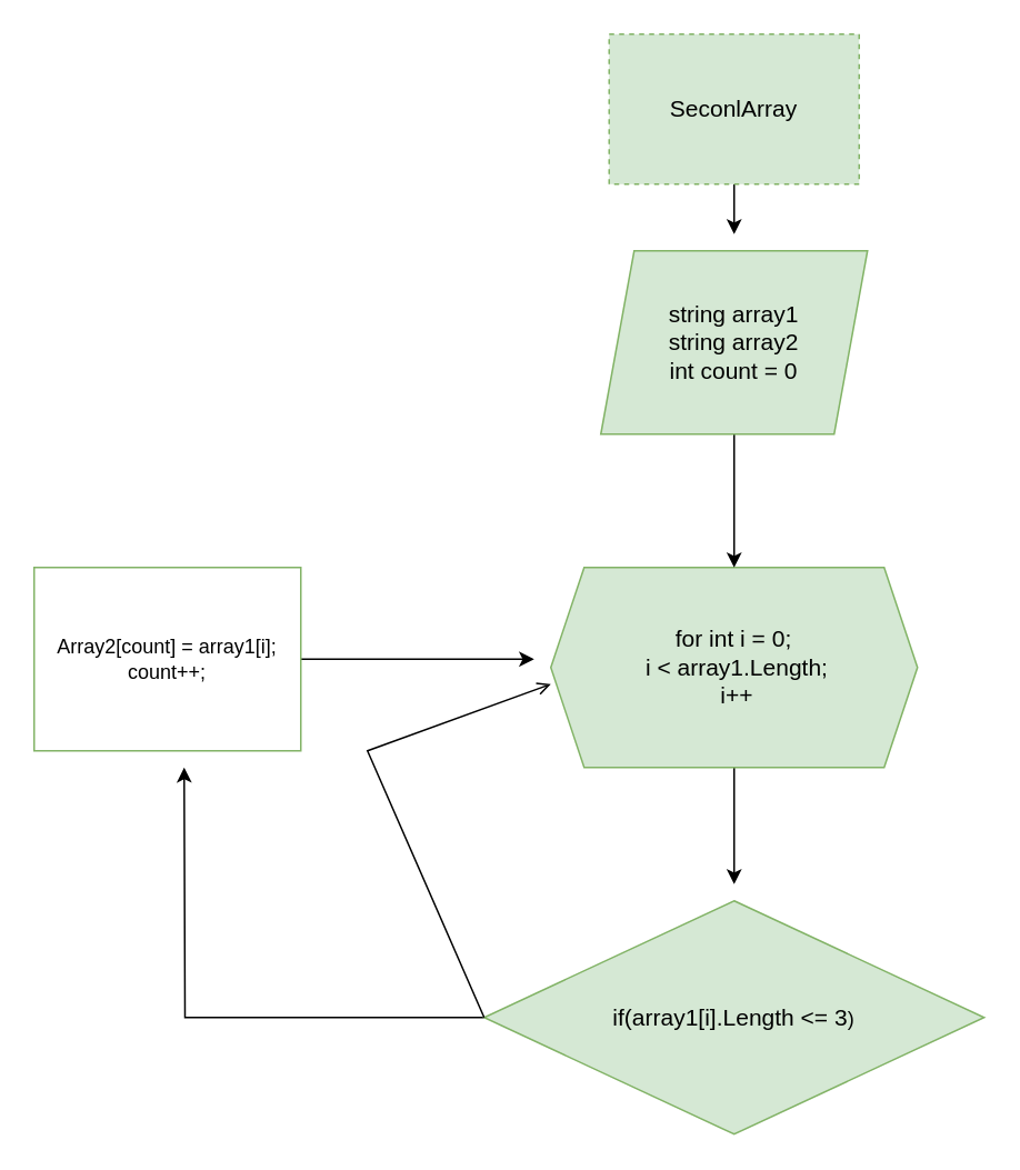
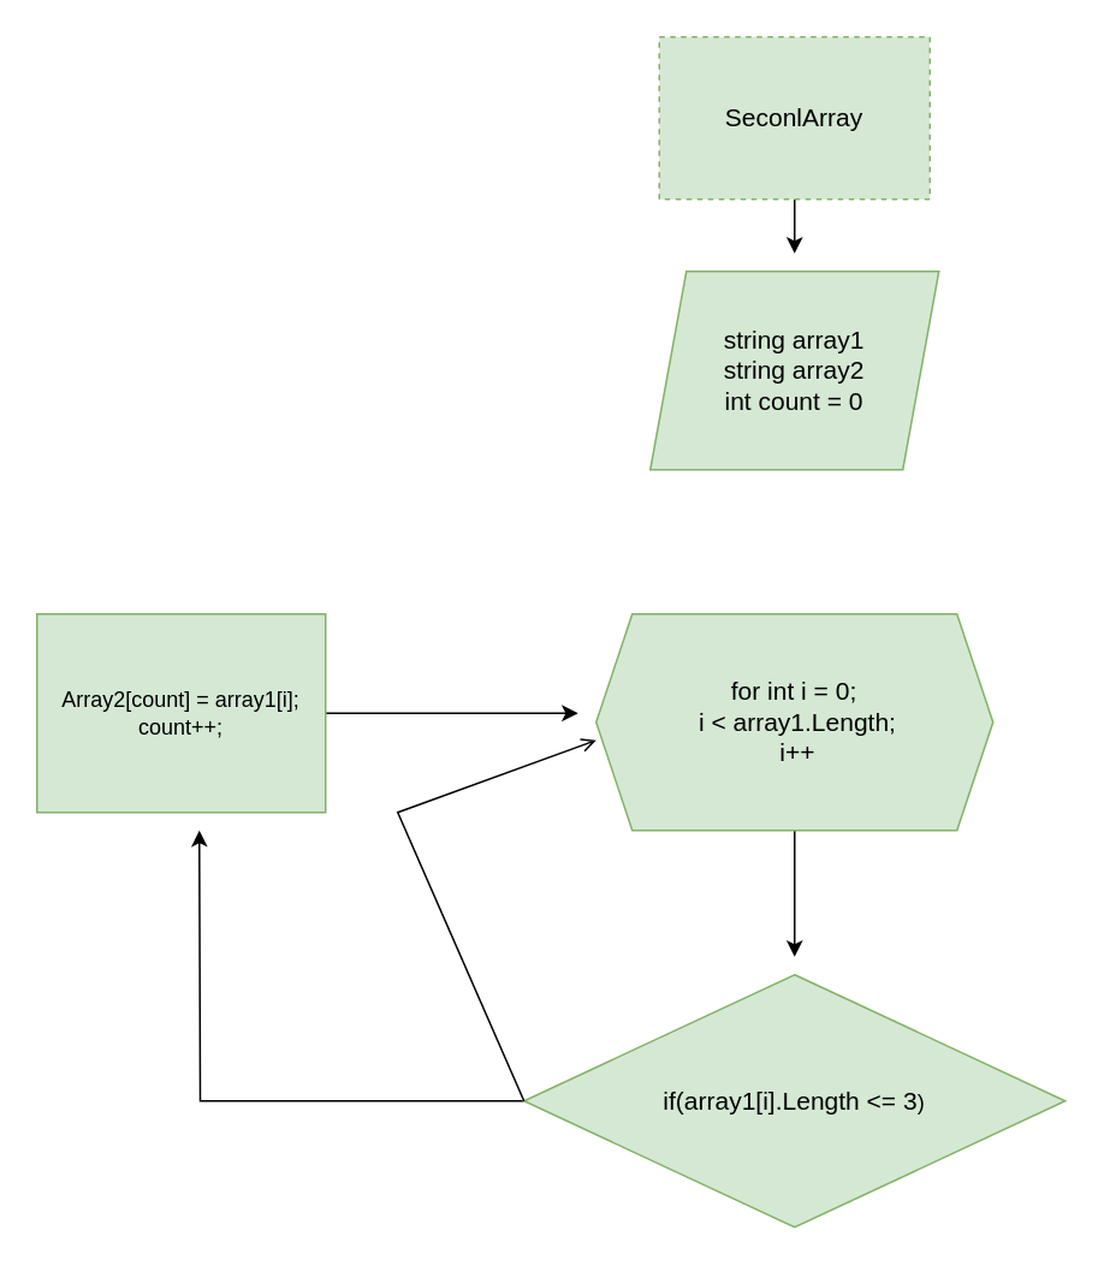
- <mxCell id="6" style="edgeStyle=orthogonalEdgeStyle;rounded=0;orthogonalLoop=1;jettySize=auto;html=1;entryX=0.5;entryY=0;entryDx=0;entryDy=0;fontSize=14;" parent="1" source="7" target="5" edge="1"><mxGeometry relative="1" as="geometry" /></mxCell>
- <mxCell id="3" value="Array2[count] = array1[i];&lt;br&gt;count++;" style="rounded=0;whiteSpace=wrap;html=1;fillColor=#ffffff;strokeColor=#82b366;" parent="1" vertex="1"><mxGeometry x="20" y="340" width="160" height="110" as="geometry" /></mxCell>
+ <mxCell id="3" value="Array2[count] = array1[i];&lt;br&gt;count++;" style="rounded=0;whiteSpace=wrap;html=1;fillColor=#d5e8d4;strokeColor=#82b366;" parent="1" vertex="1"><mxGeometry x="20" y="340" width="160" height="110" as="geometry" /></mxCell>
